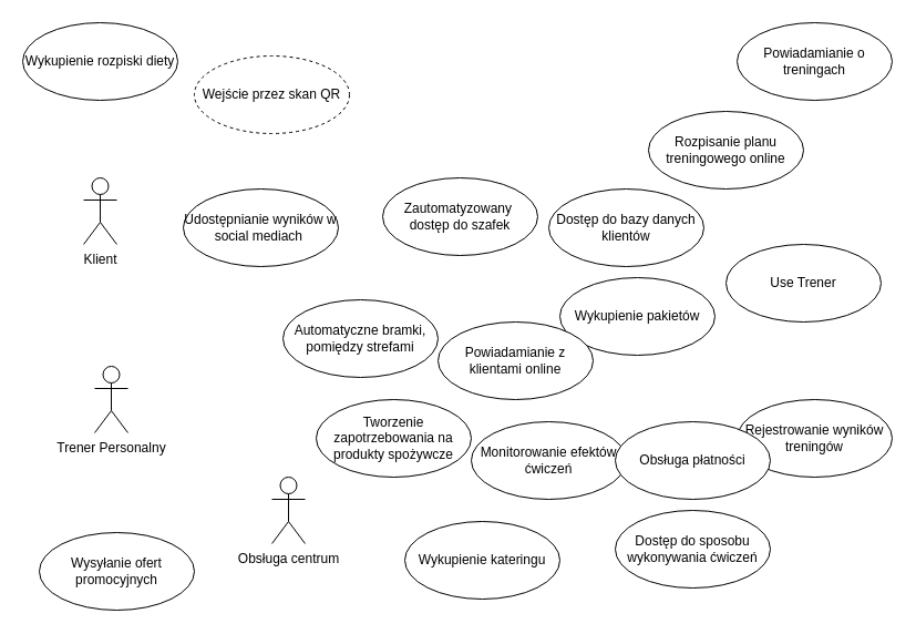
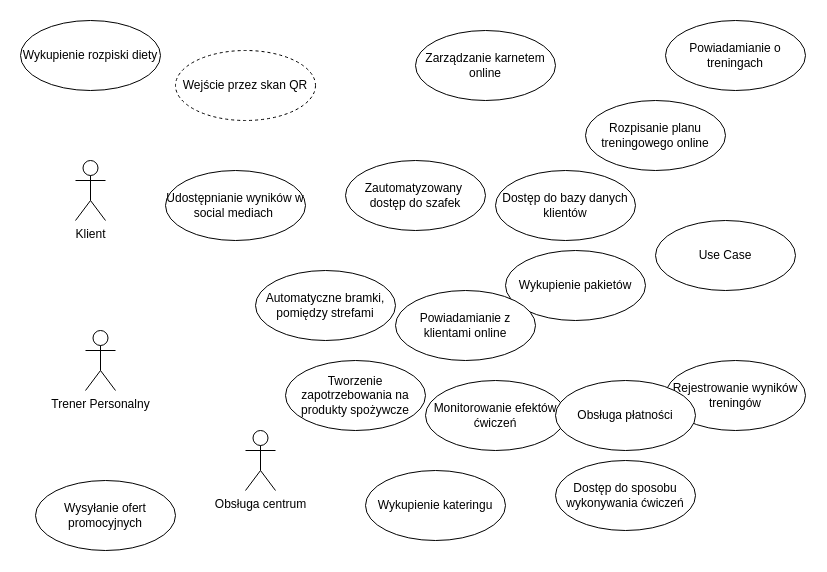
+ <mxCell id="12" value="Zarządzanie karnetem online" style="ellipse;whiteSpace=wrap;html=1;" vertex="1" parent="1"><mxGeometry x="415" y="30" width="140" height="70" as="geometry" /></mxCell>
- <mxCell id="15" value="Use Trener" style="ellipse;whiteSpace=wrap;html=1;" vertex="1" parent="1"><mxGeometry x="655" y="220" width="140" height="70" as="geometry" /></mxCell>
+ <mxCell id="15" value="Use Case" style="ellipse;whiteSpace=wrap;html=1;" vertex="1" parent="1"><mxGeometry x="655" y="220" width="140" height="70" as="geometry" /></mxCell>
